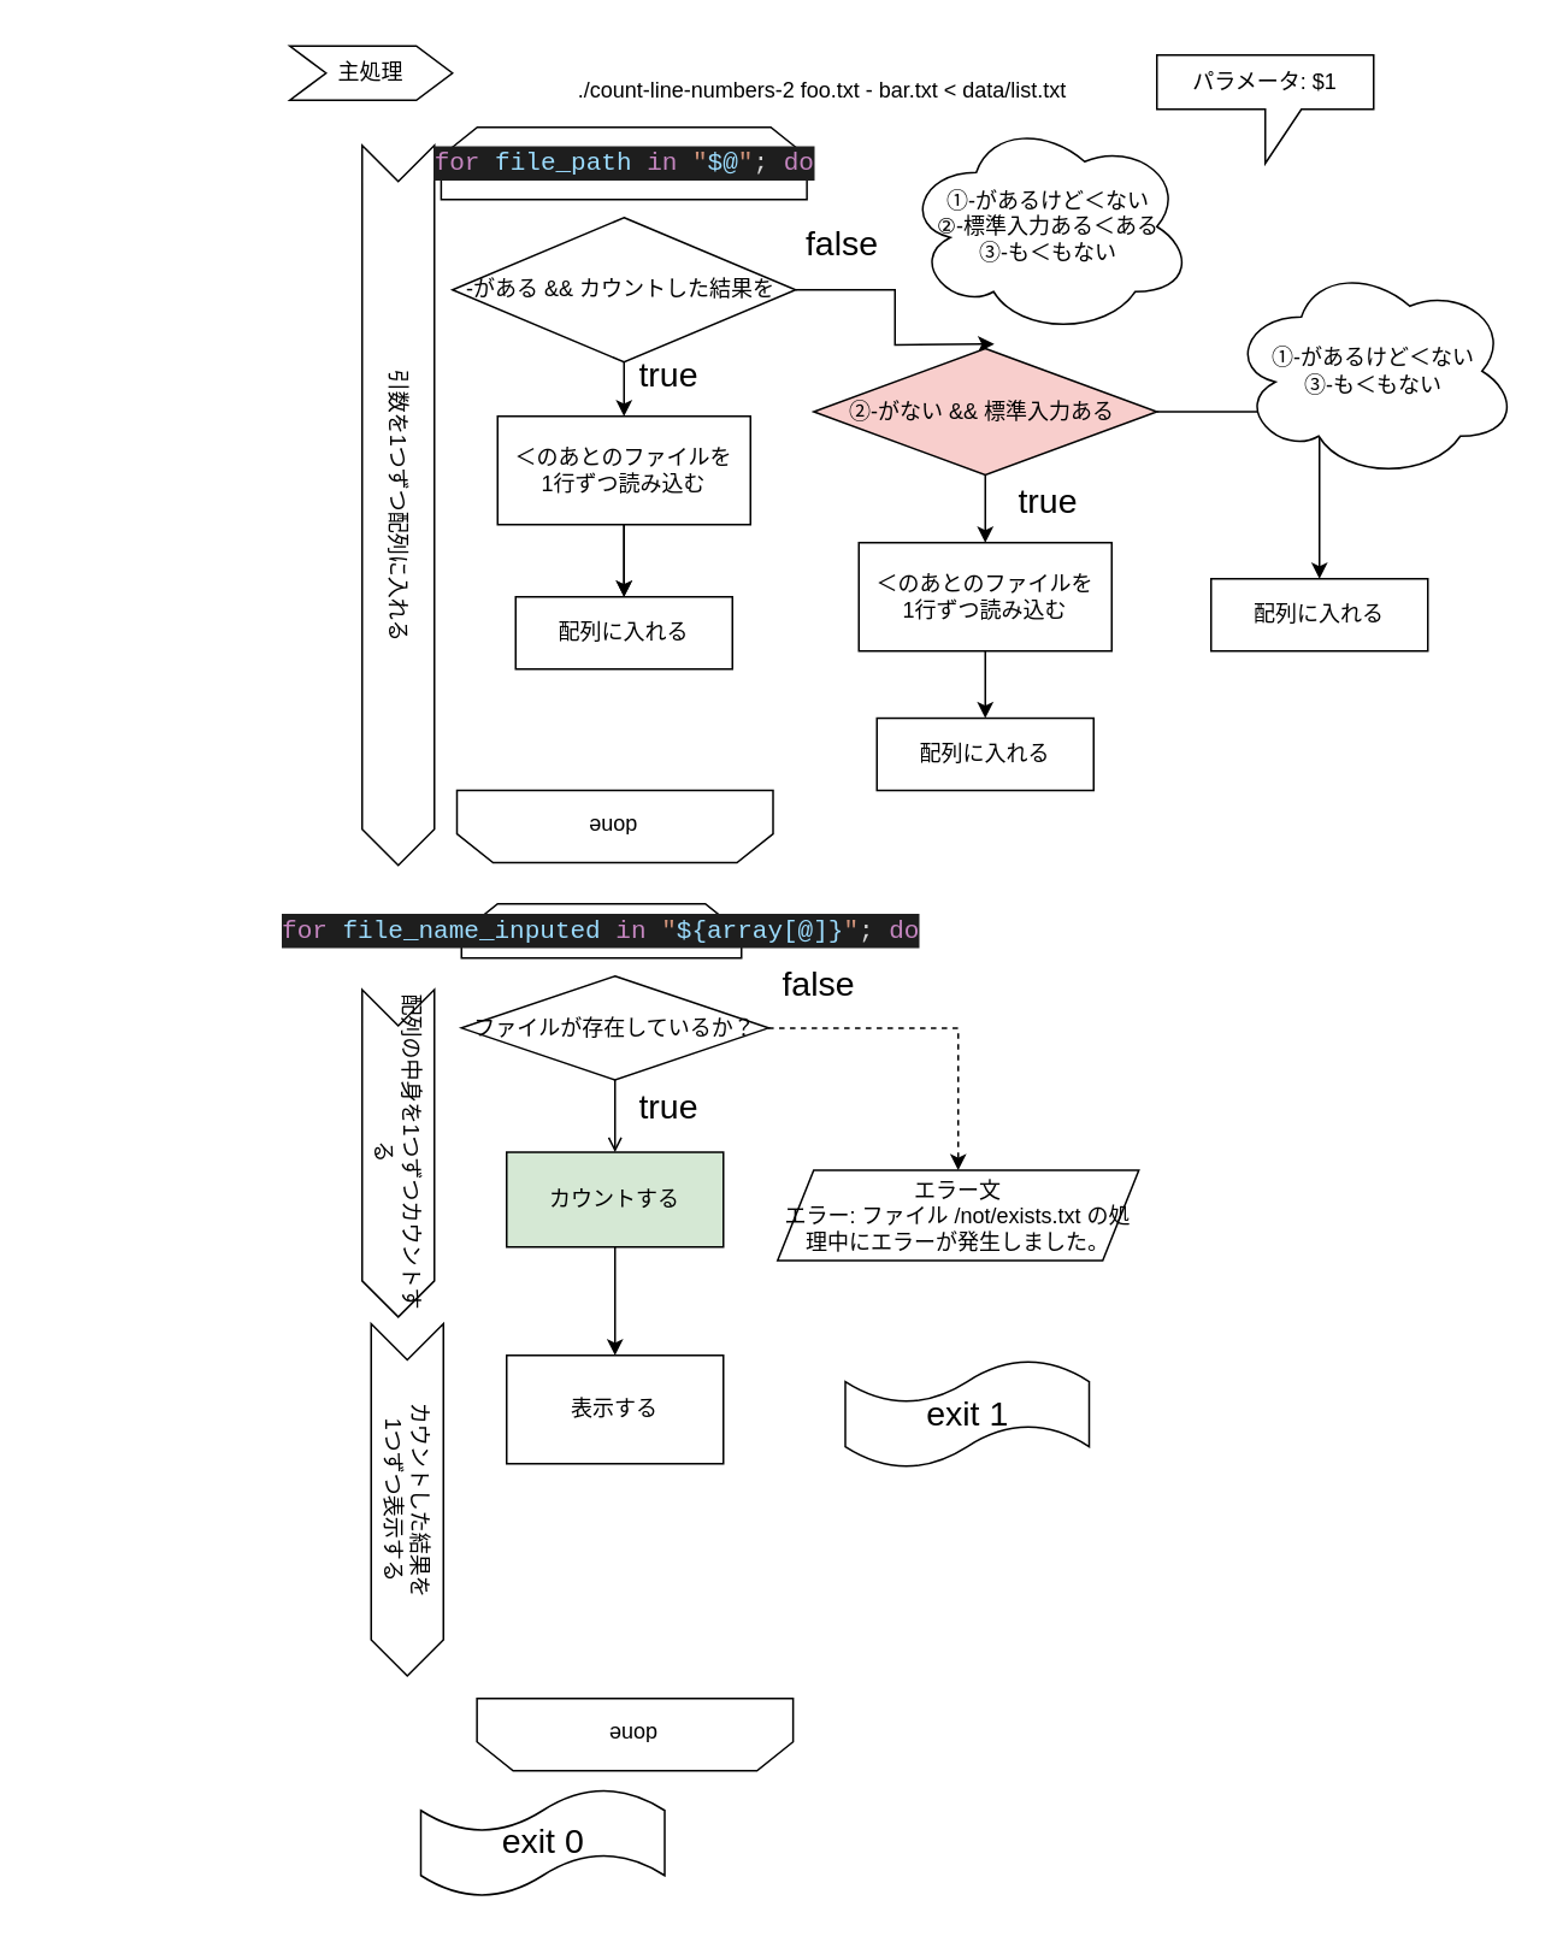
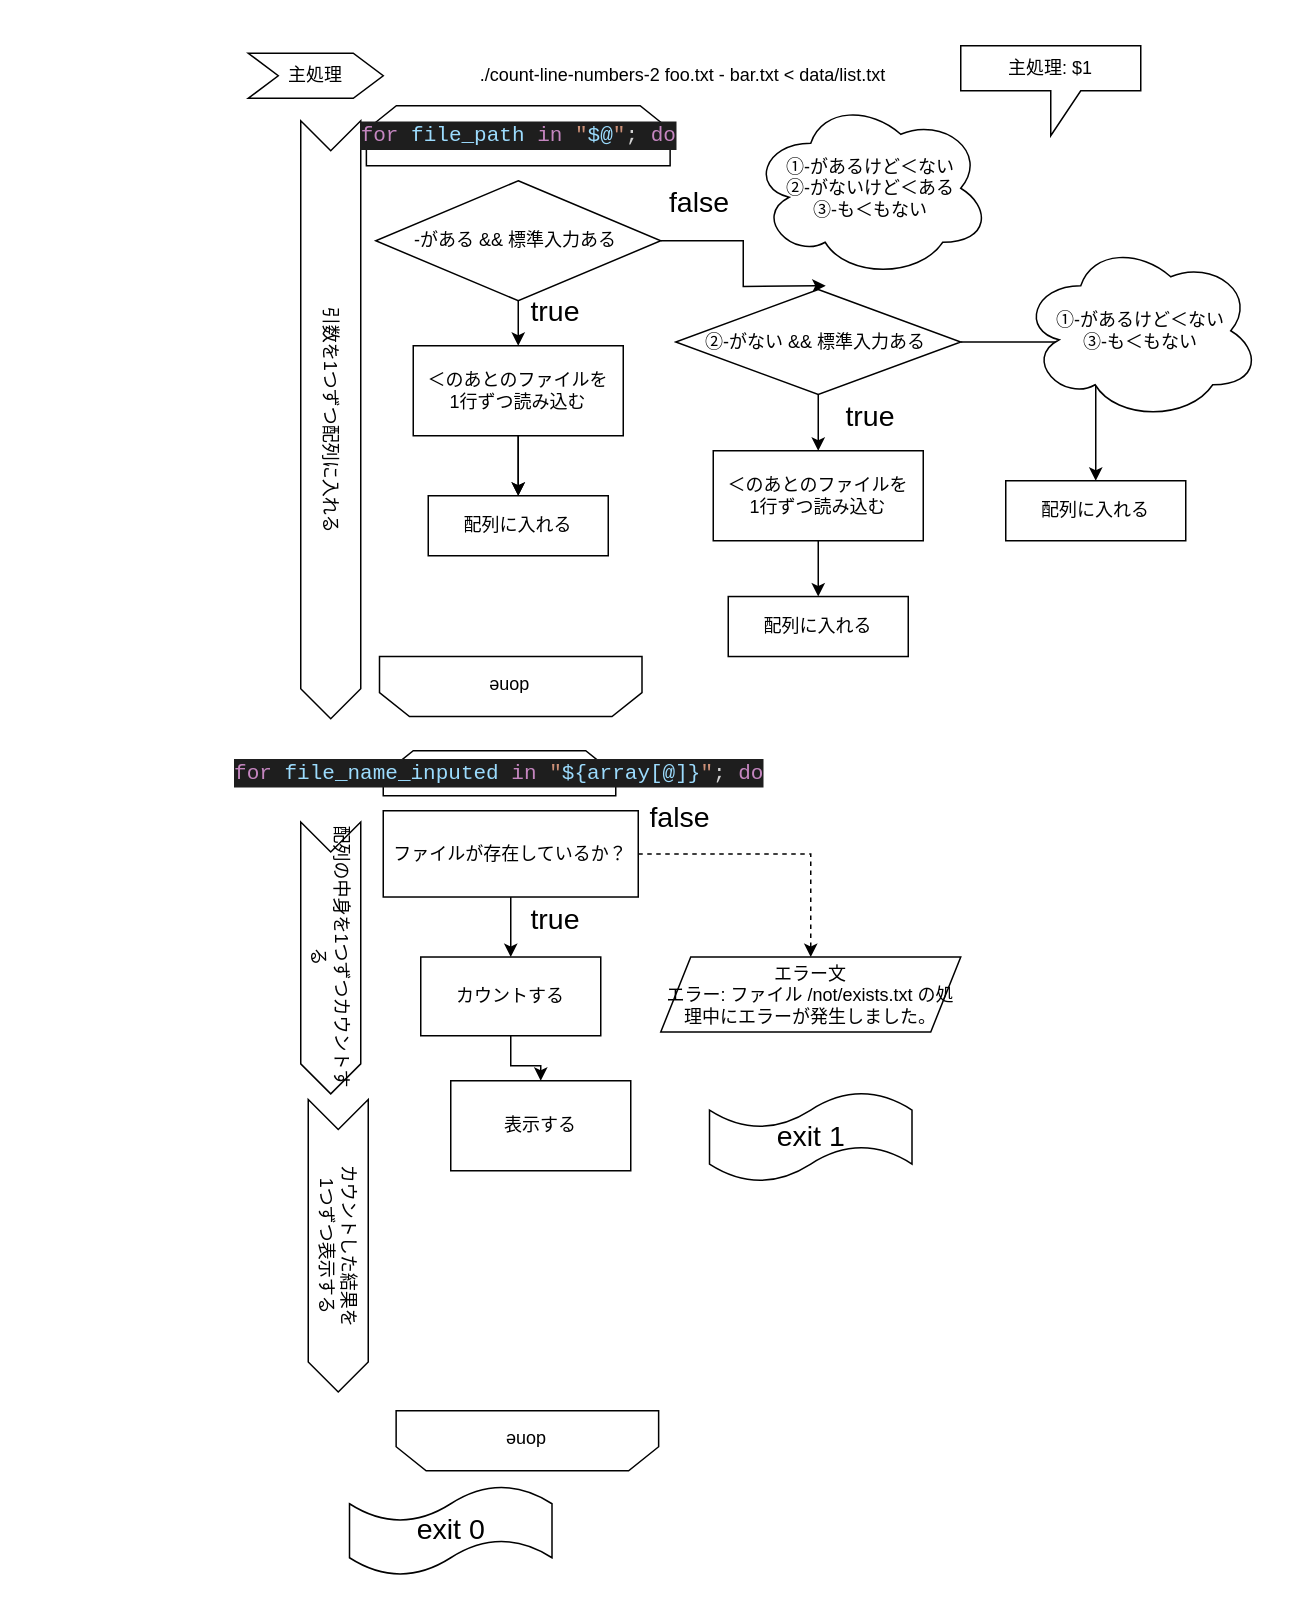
- <mxCell id="17" value="主処理" style="shape=step;perimeter=stepPerimeter;whiteSpace=wrap;html=1;fixedSize=1;" vertex="1" parent="1"><mxGeometry x="160" y="25" width="90" height="30" as="geometry" /></mxCell>
+ <mxCell id="17" value="主処理" style="shape=step;perimeter=stepPerimeter;whiteSpace=wrap;html=1;fixedSize=1;" vertex="1" parent="1"><mxGeometry x="165" y="35" width="90" height="30" as="geometry" /></mxCell>
- <mxCell id="13" value="パラメータ: $1" style="shape=callout;whiteSpace=wrap;html=1;perimeter=calloutPerimeter;" vertex="1" parent="1"><mxGeometry x="640" y="30" width="120" height="60" as="geometry" /></mxCell>
+ <mxCell id="13" value="主処理: $1" style="shape=callout;whiteSpace=wrap;html=1;perimeter=calloutPerimeter;" vertex="1" parent="1"><mxGeometry x="640" y="30" width="120" height="60" as="geometry" /></mxCell>
- <mxCell id="36" value="①-があるけど＜ない&lt;br&gt;②-標準入力ある＜ある&lt;br&gt;③-も＜もない" style="ellipse;shape=cloud;whiteSpace=wrap;html=1;fontSize=12;" vertex="1" parent="1"><mxGeometry x="500" y="65" width="160" height="120" as="geometry" /></mxCell>
+ <mxCell id="36" value="①-があるけど＜ない&lt;br&gt;②-がないけど＜ある&lt;br&gt;③-も＜もない" style="ellipse;shape=cloud;whiteSpace=wrap;html=1;fontSize=12;" vertex="1" parent="1"><mxGeometry x="500" y="65" width="160" height="120" as="geometry" /></mxCell>
- <mxCell id="9" value="-がある &amp;amp;&amp;amp; カウントした結果を&amp;nbsp;" style="rhombus;whiteSpace=wrap;html=1;" vertex="1" parent="1"><mxGeometry x="250" y="120" width="190" height="80" as="geometry" /></mxCell>
+ <mxCell id="9" value="-がある &amp;amp;&amp;amp; 標準入力ある&amp;nbsp;" style="rhombus;whiteSpace=wrap;html=1;" vertex="1" parent="1"><mxGeometry x="250" y="120" width="190" height="80" as="geometry" /></mxCell>
- <mxCell id="37" value="①-があるけど＜ない&lt;br&gt;③-も＜もない" style="ellipse;shape=cloud;whiteSpace=wrap;html=1;fontSize=12;" vertex="1" parent="1"><mxGeometry x="680" y="145" width="160" height="120" as="geometry" /></mxCell>
+ <mxCell id="37" value="①-があるけど＜ない&lt;br&gt;③-も＜もない" style="ellipse;shape=cloud;whiteSpace=wrap;html=1;fontSize=12;" vertex="1" parent="1"><mxGeometry x="680" y="160" width="160" height="120" as="geometry" /></mxCell>
- <mxCell id="12" value="②-がない &amp;amp;&amp;amp; 標準入力ある&amp;nbsp;" style="rhombus;whiteSpace=wrap;html=1;fillColor=#f8cecc;" vertex="1" parent="1"><mxGeometry x="450" y="192.5" width="190" height="70" as="geometry" /></mxCell>
+ <mxCell id="12" value="②-がない &amp;amp;&amp;amp; 標準入力ある&amp;nbsp;" style="rhombus;whiteSpace=wrap;html=1;" vertex="1" parent="1"><mxGeometry x="450" y="192.5" width="190" height="70" as="geometry" /></mxCell>
- <mxCell id="20" value="ファイルが存在しているか？" style="rhombus;whiteSpace=wrap;html=1;" vertex="1" parent="1"><mxGeometry x="255" y="540" width="170" height="57.51" as="geometry" /></mxCell>
+ <mxCell id="20" value="ファイルが存在しているか？" style="whiteSpace=wrap;html=1;rounded=0;" vertex="1" parent="1"><mxGeometry x="255" y="540" width="170" height="57.51" as="geometry" /></mxCell>
- <mxCell id="18" style="edgeStyle=orthogonalEdgeStyle;rounded=0;orthogonalLoop=1;jettySize=auto;html=1;endArrow=open;" edge="1" parent="1" source="20" target="5"><mxGeometry relative="1" as="geometry" /></mxCell>
+ <mxCell id="18" style="edgeStyle=orthogonalEdgeStyle;rounded=0;orthogonalLoop=1;jettySize=auto;html=1;" edge="1" parent="1" source="20" target="5"><mxGeometry relative="1" as="geometry" /></mxCell>
- <mxCell id="5" value="カウントする" style="rounded=0;whiteSpace=wrap;html=1;fillColor=#d5e8d4;" vertex="1" parent="1"><mxGeometry x="280" y="637.51" width="120" height="52.49" as="geometry" /></mxCell>
+ <mxCell id="5" value="カウントする" style="rounded=0;whiteSpace=wrap;html=1;" vertex="1" parent="1"><mxGeometry x="280" y="637.51" width="120" height="52.49" as="geometry" /></mxCell>
- <mxCell id="21" value="エラー文&lt;br&gt;エラー: ファイル /not/exists.txt の処理中にエラーが発生しました。" style="shape=parallelogram;perimeter=parallelogramPerimeter;whiteSpace=wrap;html=1;fixedSize=1;" vertex="1" parent="1"><mxGeometry x="430" y="647.51" width="200" height="50" as="geometry" /></mxCell>
+ <mxCell id="21" value="エラー文&lt;br&gt;エラー: ファイル /not/exists.txt の処理中にエラーが発生しました。" style="shape=parallelogram;perimeter=parallelogramPerimeter;whiteSpace=wrap;html=1;fixedSize=1;" vertex="1" parent="1"><mxGeometry x="440" y="637.51" width="200" height="50" as="geometry" /></mxCell>
- <mxCell id="3" value="表示する" style="rounded=0;whiteSpace=wrap;html=1;" vertex="1" parent="1"><mxGeometry x="280" y="750.01" width="120" height="60" as="geometry" /></mxCell>
+ <mxCell id="3" value="表示する" style="rounded=0;whiteSpace=wrap;html=1;" vertex="1" parent="1"><mxGeometry x="300" y="720.01" width="120" height="60" as="geometry" /></mxCell>
- <mxCell id="24" value="&lt;font style=&quot;font-size: 19px&quot;&gt;exit 1&lt;br&gt;&lt;/font&gt;" style="shape=tape;whiteSpace=wrap;html=1;fontSize=19;" vertex="1" parent="1"><mxGeometry x="467.5" y="752.51" width="135" height="60" as="geometry" /></mxCell>
+ <mxCell id="24" value="&lt;font style=&quot;font-size: 19px&quot;&gt;exit 1&lt;br&gt;&lt;/font&gt;" style="shape=tape;whiteSpace=wrap;html=1;fontSize=19;" vertex="1" parent="1"><mxGeometry x="472.5" y="727.51" width="135" height="60" as="geometry" /></mxCell>
